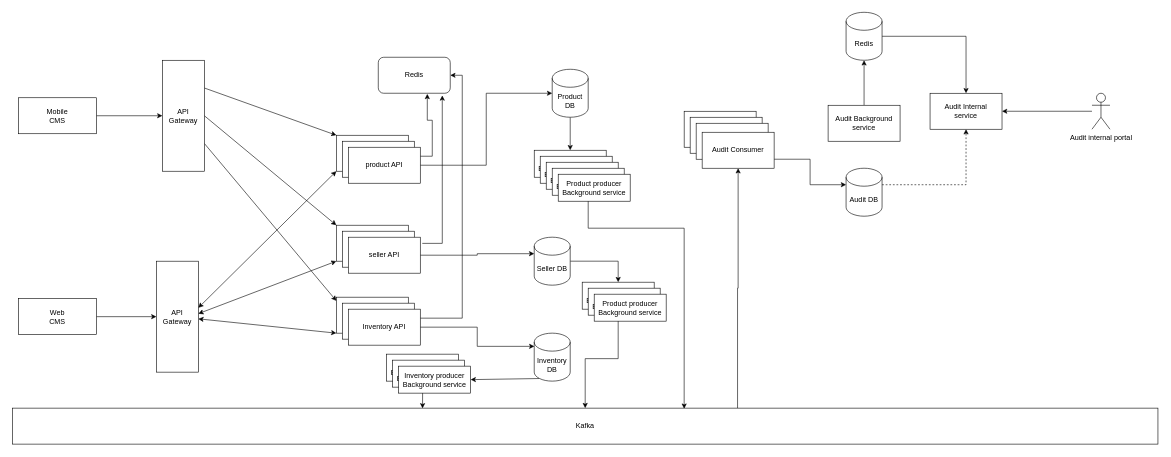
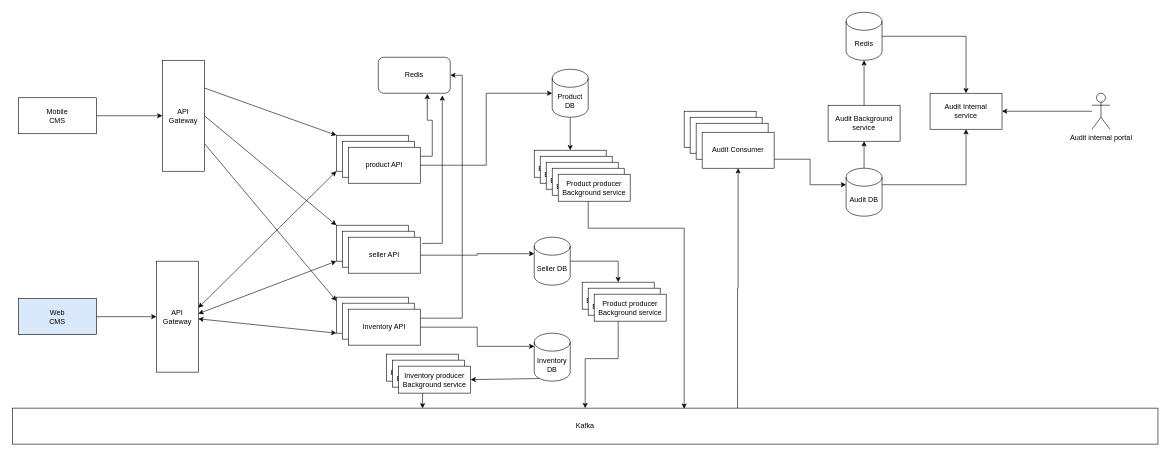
+ <mxCell id="61" style="edgeStyle=orthogonalEdgeStyle;rounded=0;orthogonalLoop=1;jettySize=auto;html=1;exitX=0.5;exitY=0;exitDx=0;exitDy=0;exitPerimeter=0;entryX=0.5;entryY=1;entryDx=0;entryDy=0;" edge="1" parent="1" source="62" target="51"><mxGeometry relative="1" as="geometry" /></mxCell>
- <mxCell id="60" style="edgeStyle=orthogonalEdgeStyle;rounded=0;orthogonalLoop=1;jettySize=auto;html=1;exitX=1;exitY=0;exitDx=0;exitDy=27.5;exitPerimeter=0;entryX=0.5;entryY=1;entryDx=0;entryDy=0;dashed=1;" edge="1" parent="1" source="62" target="39"><mxGeometry relative="1" as="geometry" /></mxCell>
+ <mxCell id="60" style="edgeStyle=orthogonalEdgeStyle;rounded=0;orthogonalLoop=1;jettySize=auto;html=1;exitX=1;exitY=0;exitDx=0;exitDy=27.5;exitPerimeter=0;entryX=0.5;entryY=1;entryDx=0;entryDy=0;" edge="1" parent="1" source="62" target="39"><mxGeometry relative="1" as="geometry" /></mxCell>
- <mxCell id="43" value="Web&lt;br&gt;CMS" style="rounded=0;whiteSpace=wrap;html=1;" parent="1" vertex="1"><mxGeometry x="30" y="497.5" width="130" height="60" as="geometry" /></mxCell>
+ <mxCell id="43" value="Web&lt;br&gt;CMS" style="rounded=0;whiteSpace=wrap;html=1;fillColor=#dae8fc;" parent="1" vertex="1"><mxGeometry x="30" y="497.5" width="130" height="60" as="geometry" /></mxCell>
